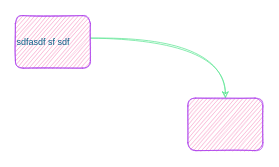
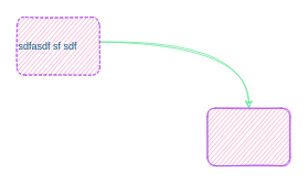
- <mxCell id="3" value="&lt;div&gt;&lt;span&gt;sdfasdf sf sdf&amp;nbsp;&lt;/span&gt;&lt;/div&gt;" style="whiteSpace=wrap;html=1;sketch=1;rounded=1;fillColor=#F694C1;strokeColor=#AF45ED;fontColor=#095C86;align=left;" vertex="1" parent="1"><mxGeometry x="20" y="20" width="100" height="70" as="geometry" /></mxCell>
+ <mxCell id="3" value="&lt;div&gt;&lt;span&gt;sdfasdf sf sdf&amp;nbsp;&lt;/span&gt;&lt;/div&gt;" style="whiteSpace=wrap;html=1;sketch=1;rounded=1;fillColor=#F694C1;strokeColor=#AF45ED;fontColor=#095C86;align=left;dashed=1;" vertex="1" parent="1"><mxGeometry x="20" y="20" width="100" height="70" as="geometry" /></mxCell>
